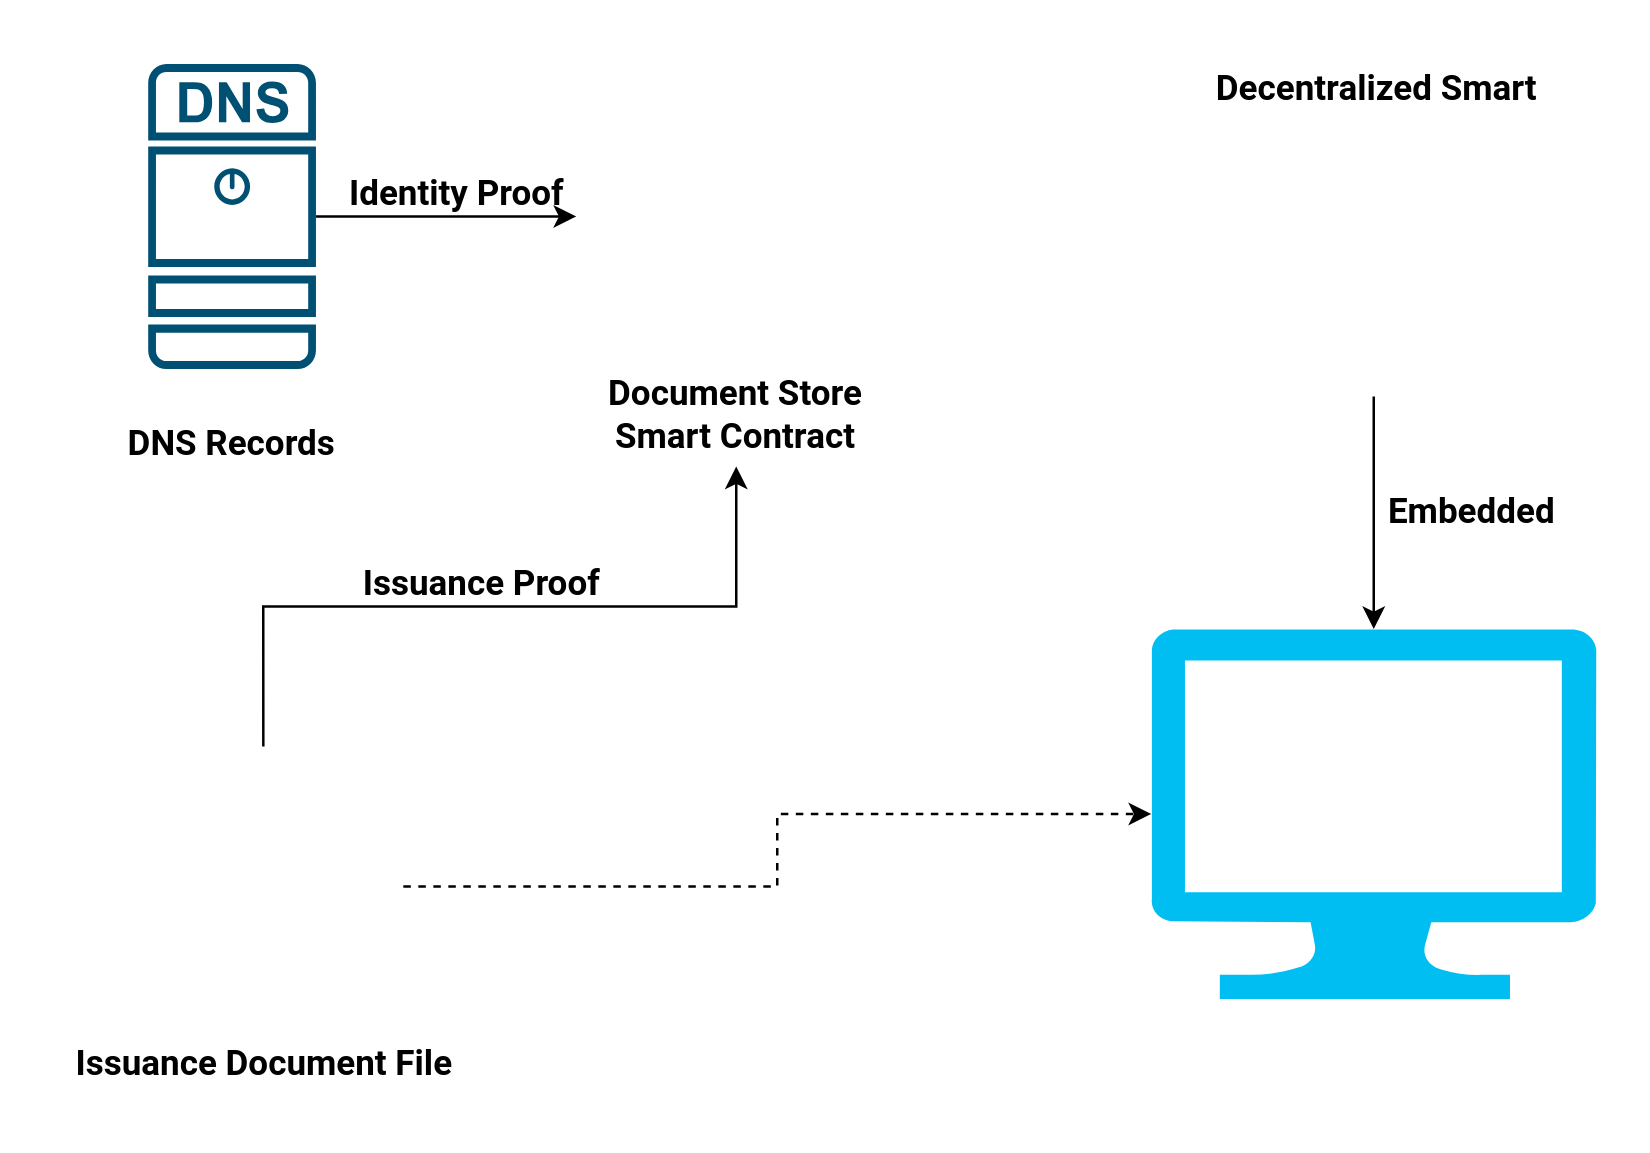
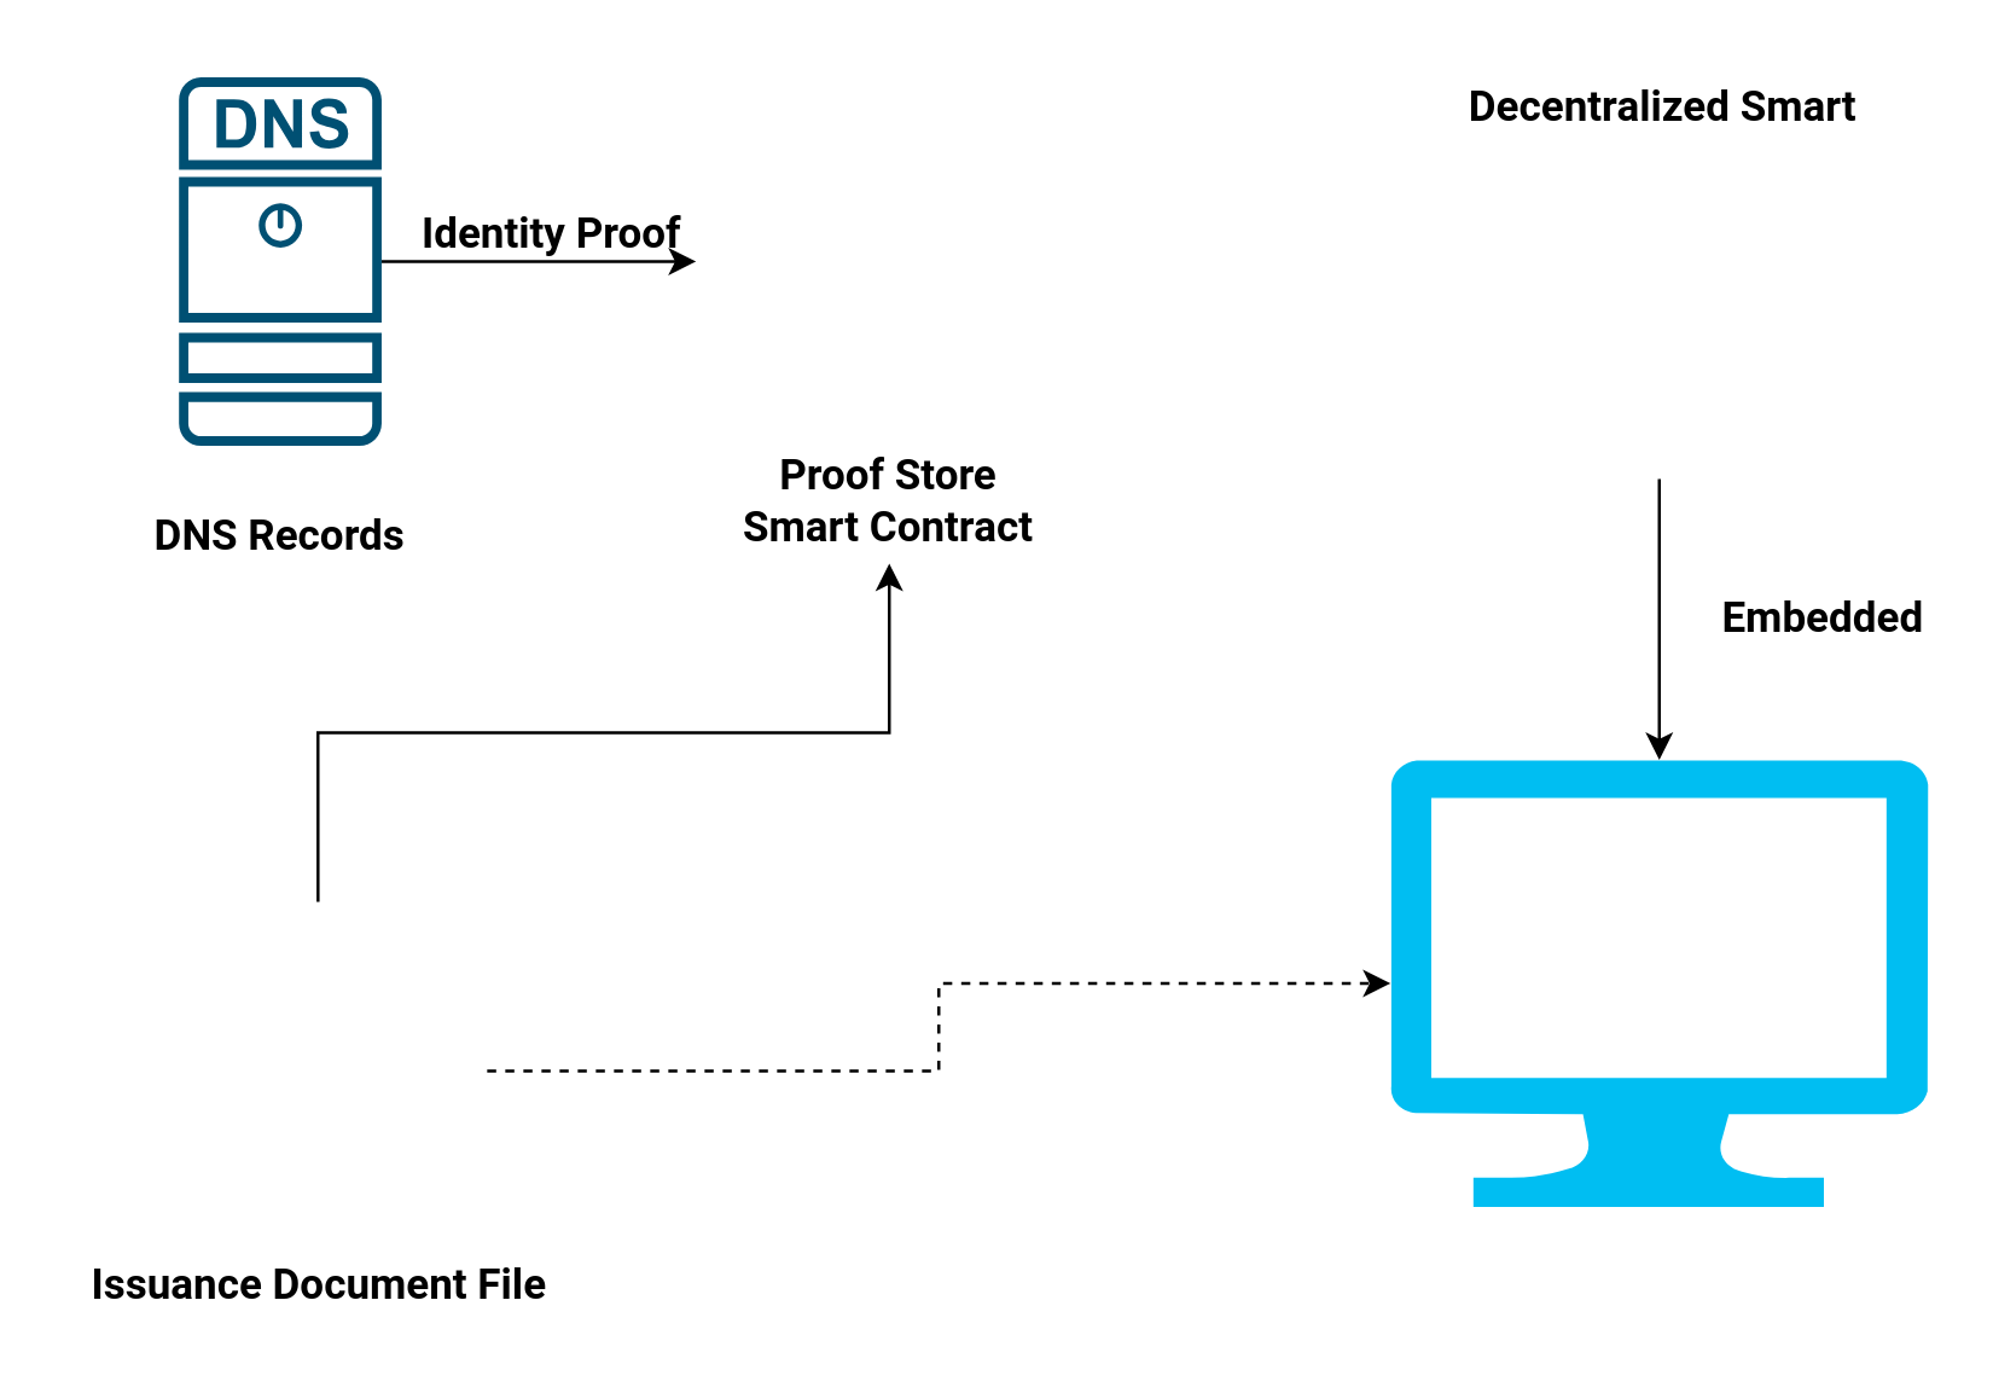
- <mxCell id="11" value="Document Store Smart Contract" style="text;html=1;strokeColor=none;fillColor=none;align=center;verticalAlign=middle;whiteSpace=wrap;rounded=0;fontStyle=1;fontFamily=Roboto;fontSource=https%3A%2F%2Ffonts.googleapis.com%2Fcss%3Ffamily%3DRoboto;fontSize=14;" parent="1" vertex="1"><mxGeometry x="242" y="143" width="104" height="43" as="geometry" /></mxCell>
+ <mxCell id="11" value="Proof Store Smart Contract" style="text;html=1;strokeColor=none;fillColor=none;align=center;verticalAlign=middle;whiteSpace=wrap;rounded=0;fontStyle=1;fontFamily=Roboto;fontSource=https%3A%2F%2Ffonts.googleapis.com%2Fcss%3Ffamily%3DRoboto;fontSize=14;" parent="1" vertex="1"><mxGeometry x="242" y="143" width="104" height="43" as="geometry" /></mxCell>
- <mxCell id="17" value="Embedded" style="text;html=1;align=center;verticalAlign=middle;resizable=0;points=[];autosize=1;fontFamily=Roboto;fontSource=https%3A%2F%2Ffonts.googleapis.com%2Fcss%3Ffamily%3DRoboto;fontSize=14;fontStyle=1" parent="1" vertex="1"><mxGeometry x="545.5" y="189" width="85" height="29" as="geometry" /></mxCell>
+ <mxCell id="17" value="Embedded" style="text;html=1;align=center;verticalAlign=middle;resizable=0;points=[];autosize=1;fontFamily=Roboto;fontSource=https%3A%2F%2Ffonts.googleapis.com%2Fcss%3Ffamily%3DRoboto;fontSize=14;fontStyle=1" parent="1" vertex="1"><mxGeometry x="560.5" y="189" width="85" height="29" as="geometry" /></mxCell>
- <mxCell id="15" value="Issuance Proof" style="text;html=1;align=center;verticalAlign=middle;resizable=0;points=[];autosize=1;fontFamily=Roboto;fontSource=https%3A%2F%2Ffonts.googleapis.com%2Fcss%3Ffamily%3DRoboto;fontSize=14;fontStyle=1" parent="1" vertex="1"><mxGeometry x="136" y="218" width="112" height="29" as="geometry" /></mxCell>
